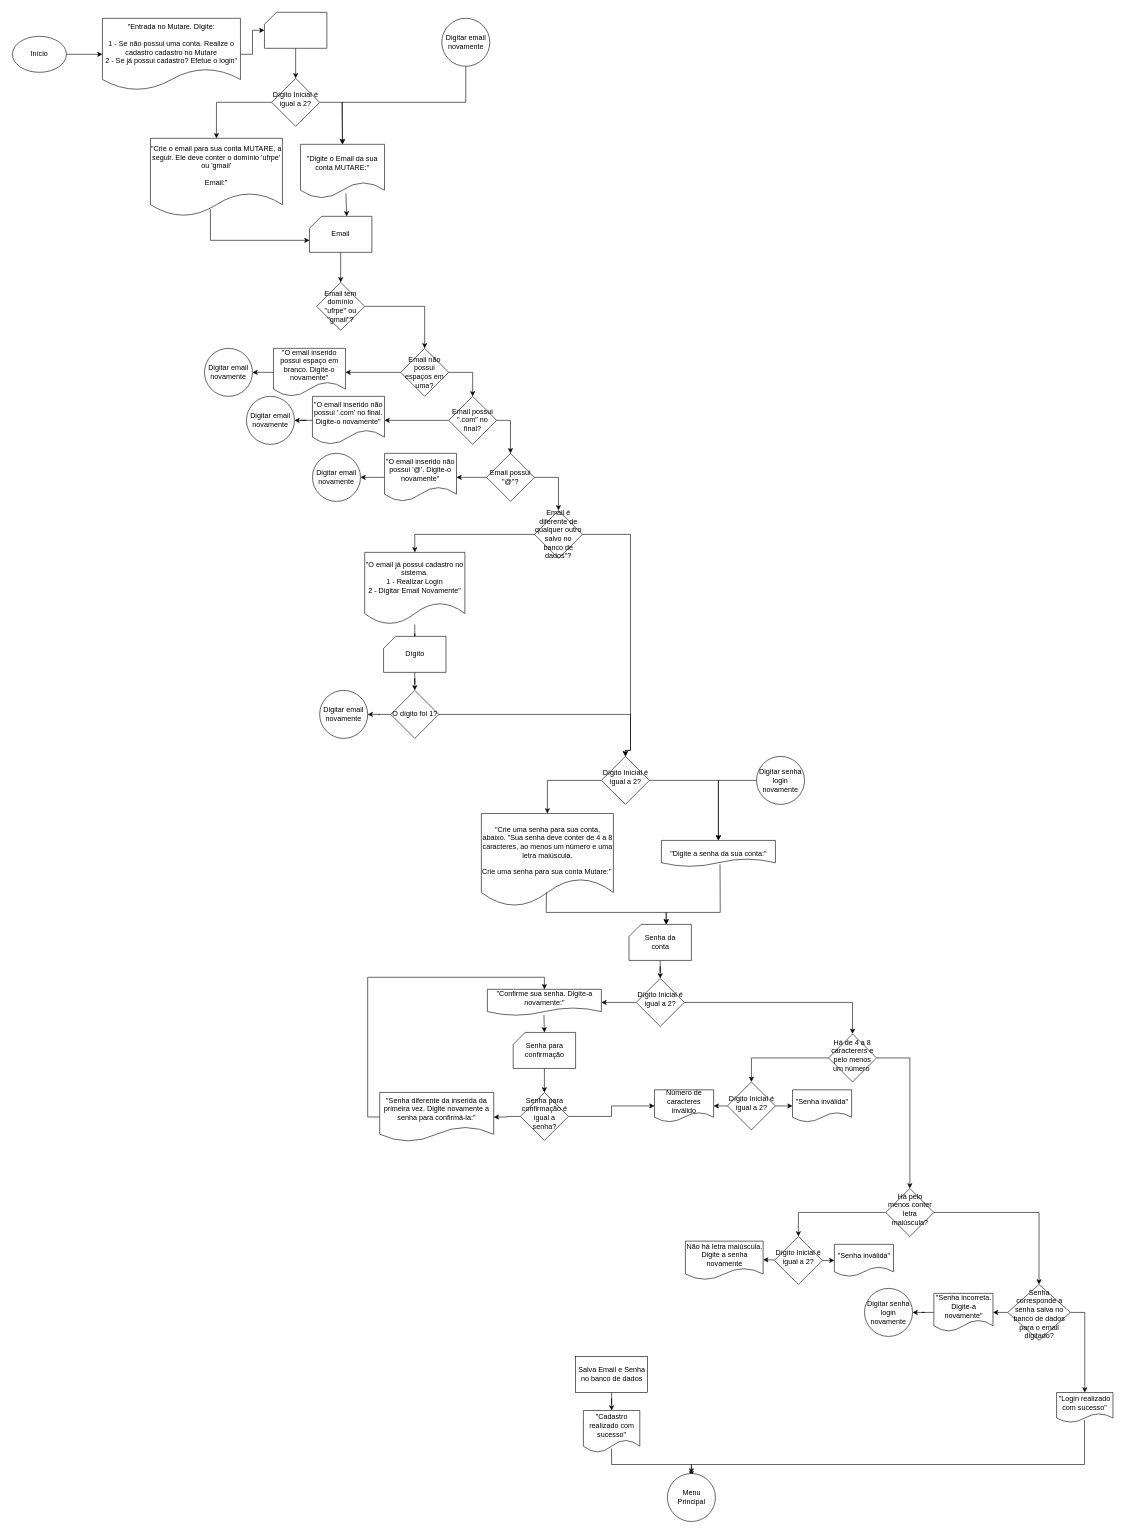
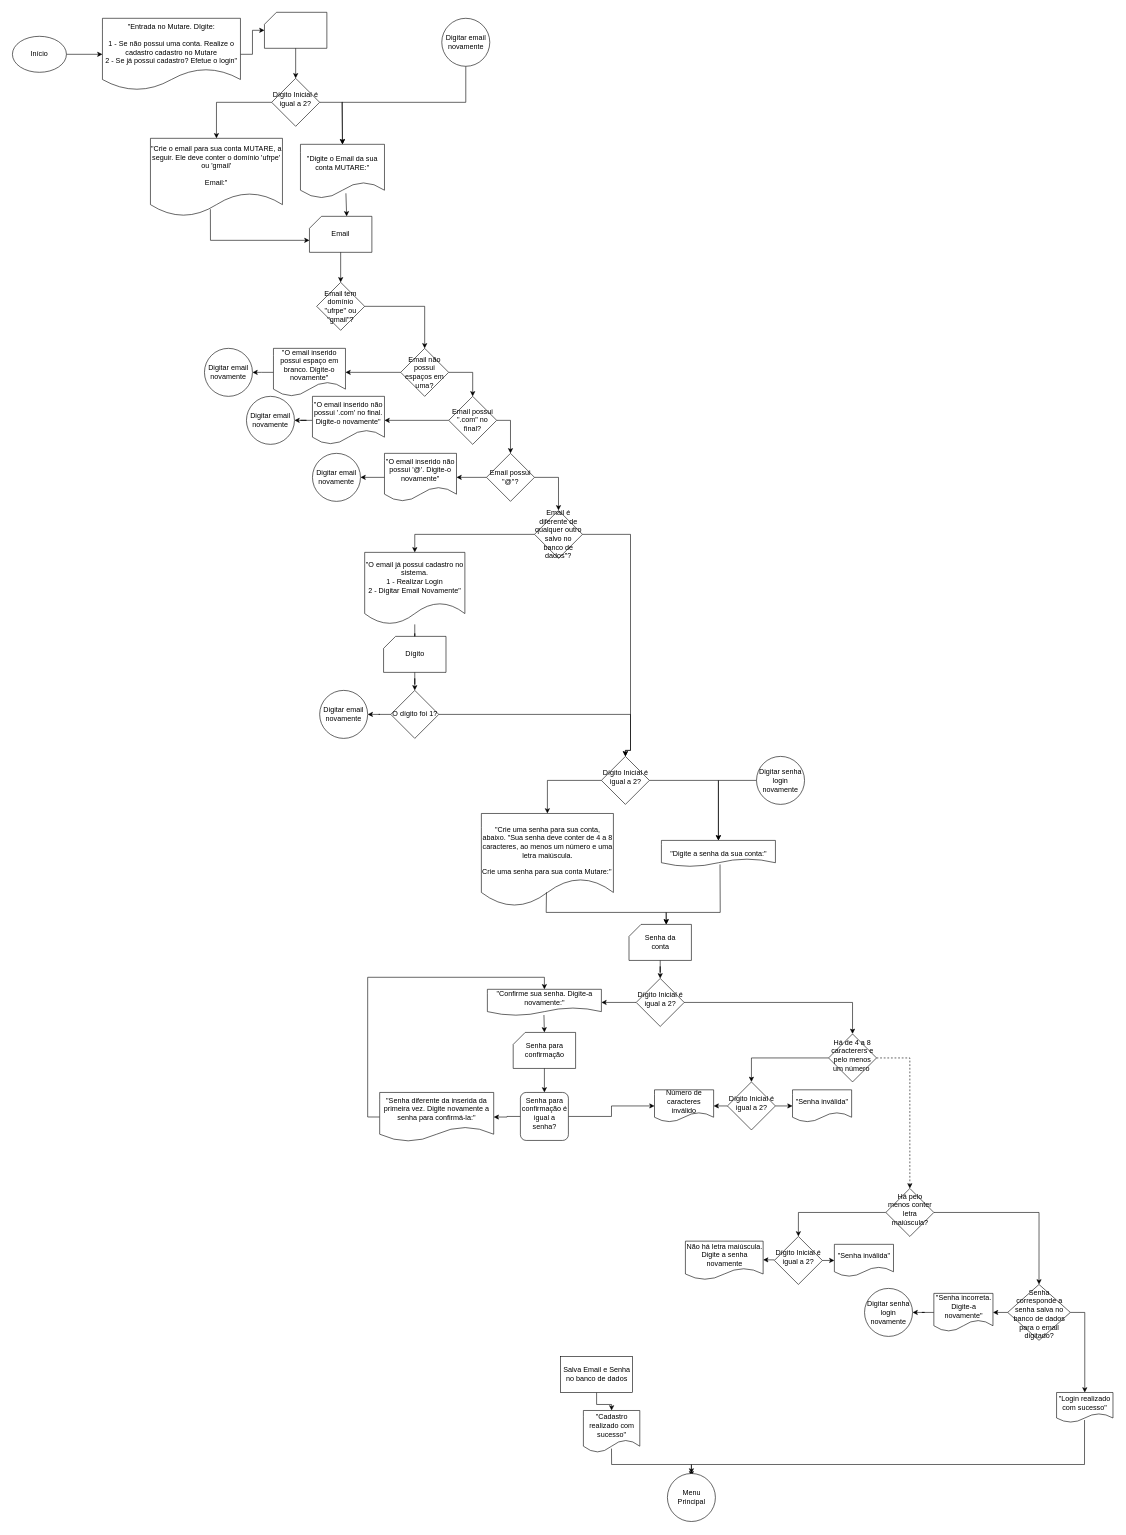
- <mxCell id="47" style="edgeStyle=orthogonalEdgeStyle;rounded=0;orthogonalLoop=1;jettySize=auto;html=1;exitX=1;exitY=0.5;exitDx=0;exitDy=0;entryX=0.5;entryY=0;entryDx=0;entryDy=0;" edge="1" parent="1" source="49" target="52"><mxGeometry relative="1" as="geometry" /></mxCell>
+ <mxCell id="47" style="edgeStyle=orthogonalEdgeStyle;rounded=0;orthogonalLoop=1;jettySize=auto;html=1;exitX=1;exitY=0.5;exitDx=0;exitDy=0;entryX=0.5;entryY=0;entryDx=0;entryDy=0;dashed=1;" edge="1" parent="1" source="49" target="52"><mxGeometry relative="1" as="geometry" /></mxCell>
- <mxCell id="83" value="&lt;div&gt;Senha para confirmação é igual a senha?&lt;/div&gt;" style="rhombus;whiteSpace=wrap;html=1;verticalAlign=top;arcSize=12;" vertex="1" parent="1"><mxGeometry x="866.5" y="1820" width="80" height="80" as="geometry" /></mxCell>
+ <mxCell id="83" value="&lt;div&gt;Senha para confirmação é igual a senha?&lt;/div&gt;" style="whiteSpace=wrap;html=1;verticalAlign=top;arcSize=12;rounded=1;" vertex="1" parent="1"><mxGeometry x="866.5" y="1820" width="80" height="80" as="geometry" /></mxCell>
- <mxCell id="90" value="Salva Email e Senha no banco de dados" style="rounded=0;whiteSpace=wrap;html=1;" vertex="1" parent="1"><mxGeometry x="958.5" y="2260.01" width="120" height="60" as="geometry" /></mxCell>
+ <mxCell id="90" value="Salva Email e Senha no banco de dados" style="rounded=0;whiteSpace=wrap;html=1;" vertex="1" parent="1"><mxGeometry x="933.5" y="2260.01" width="120" height="60" as="geometry" /></mxCell>
